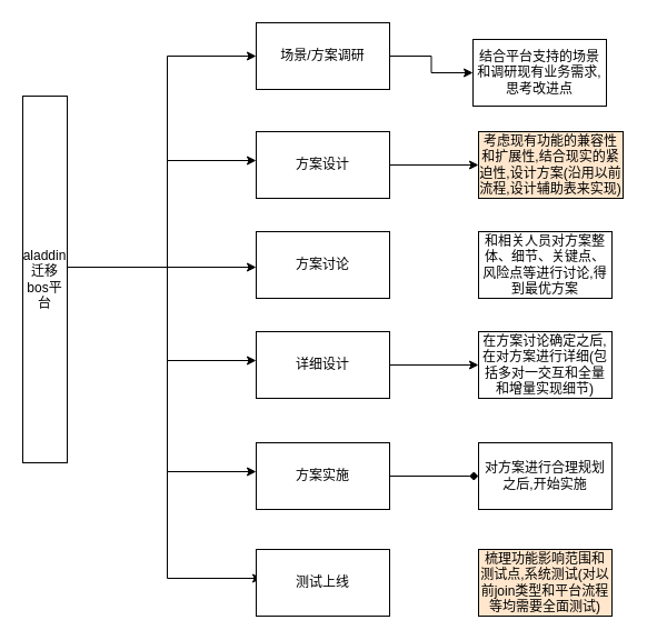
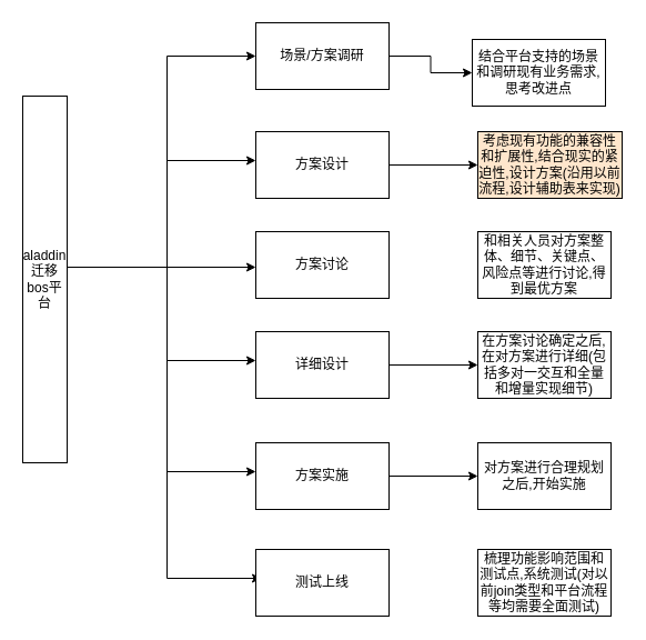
- <mxCell id="13" value="" style="edgeStyle=orthogonalEdgeStyle;rounded=0;orthogonalLoop=1;jettySize=auto;html=1;endArrow=diamond;" parent="1" source="14" target="19" edge="1"><mxGeometry relative="1" as="geometry" /></mxCell>
+ <mxCell id="13" value="" style="edgeStyle=orthogonalEdgeStyle;rounded=0;orthogonalLoop=1;jettySize=auto;html=1;" parent="1" source="14" target="19" edge="1"><mxGeometry relative="1" as="geometry" /></mxCell>
- <mxCell id="24" value="梳理功能影响范围和测试点,系统测试(对以前join类型和平台流程等均需要全面测试)" style="rounded=0;whiteSpace=wrap;html=1;fillColor=#ffe6cc;" vertex="1" parent="1"><mxGeometry x="430" y="494" width="120" height="60" as="geometry" /></mxCell>
+ <mxCell id="24" value="梳理功能影响范围和测试点,系统测试(对以前join类型和平台流程等均需要全面测试)" style="rounded=0;whiteSpace=wrap;html=1;" vertex="1" parent="1"><mxGeometry x="430" y="494" width="120" height="60" as="geometry" /></mxCell>
